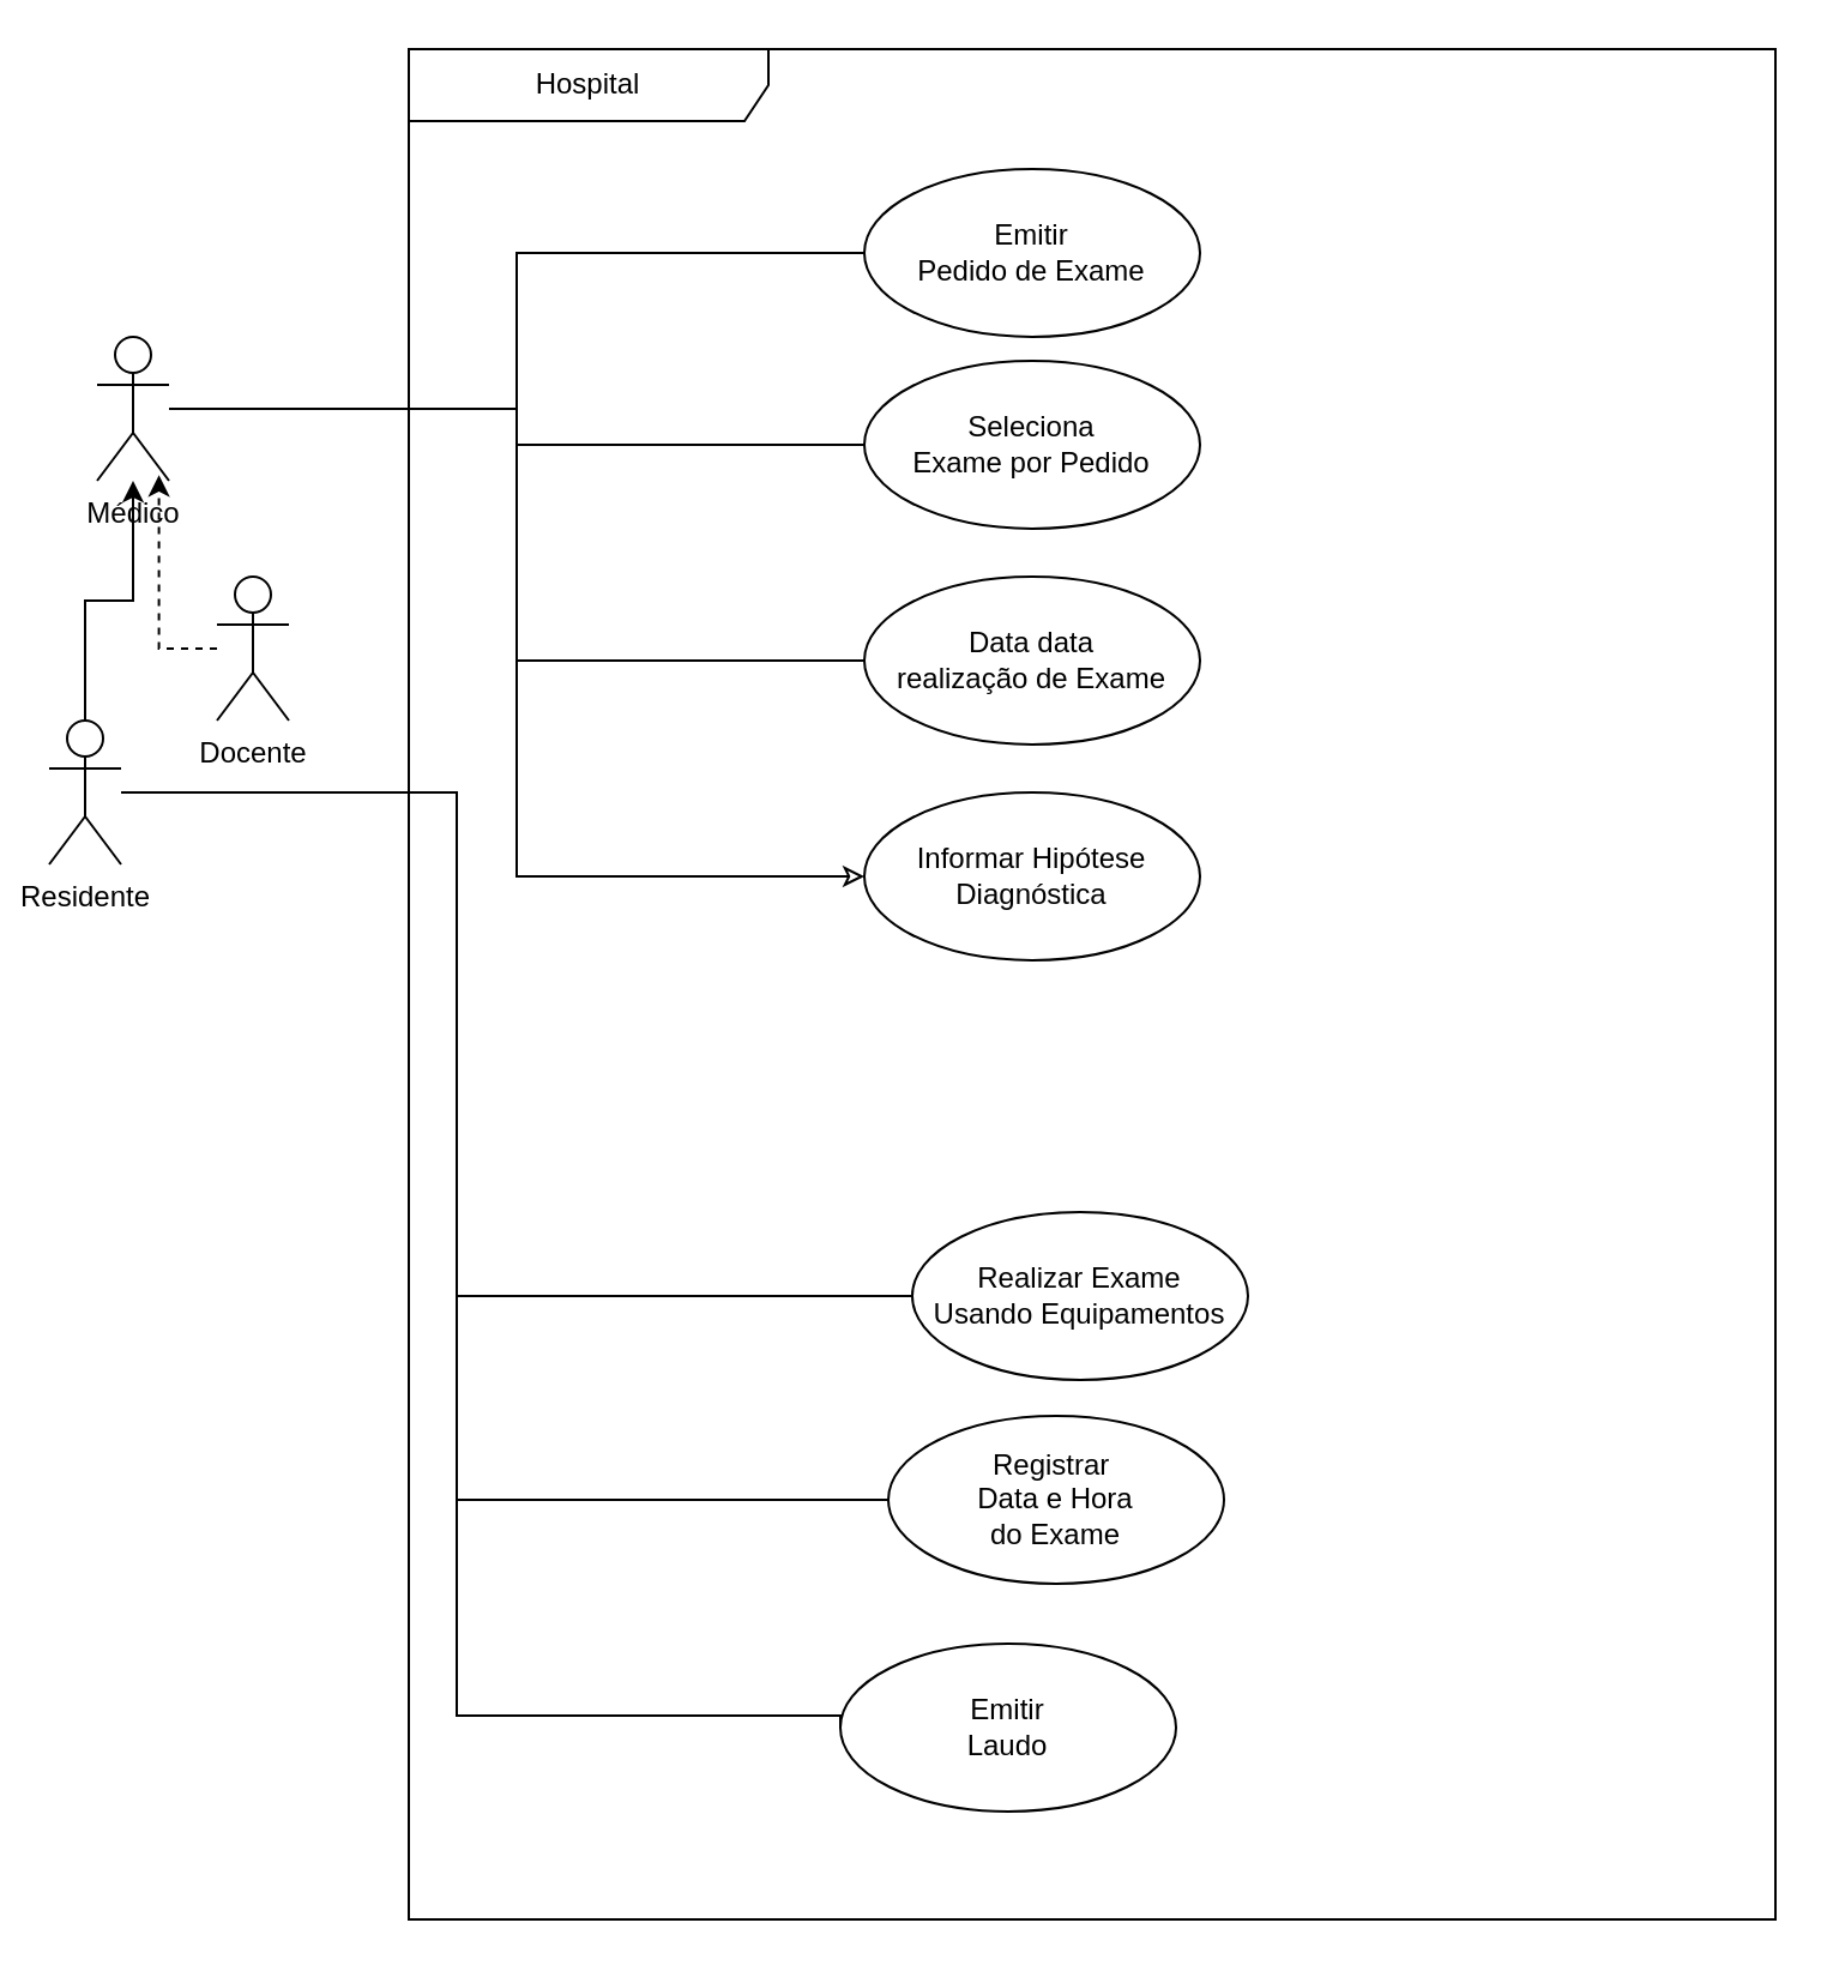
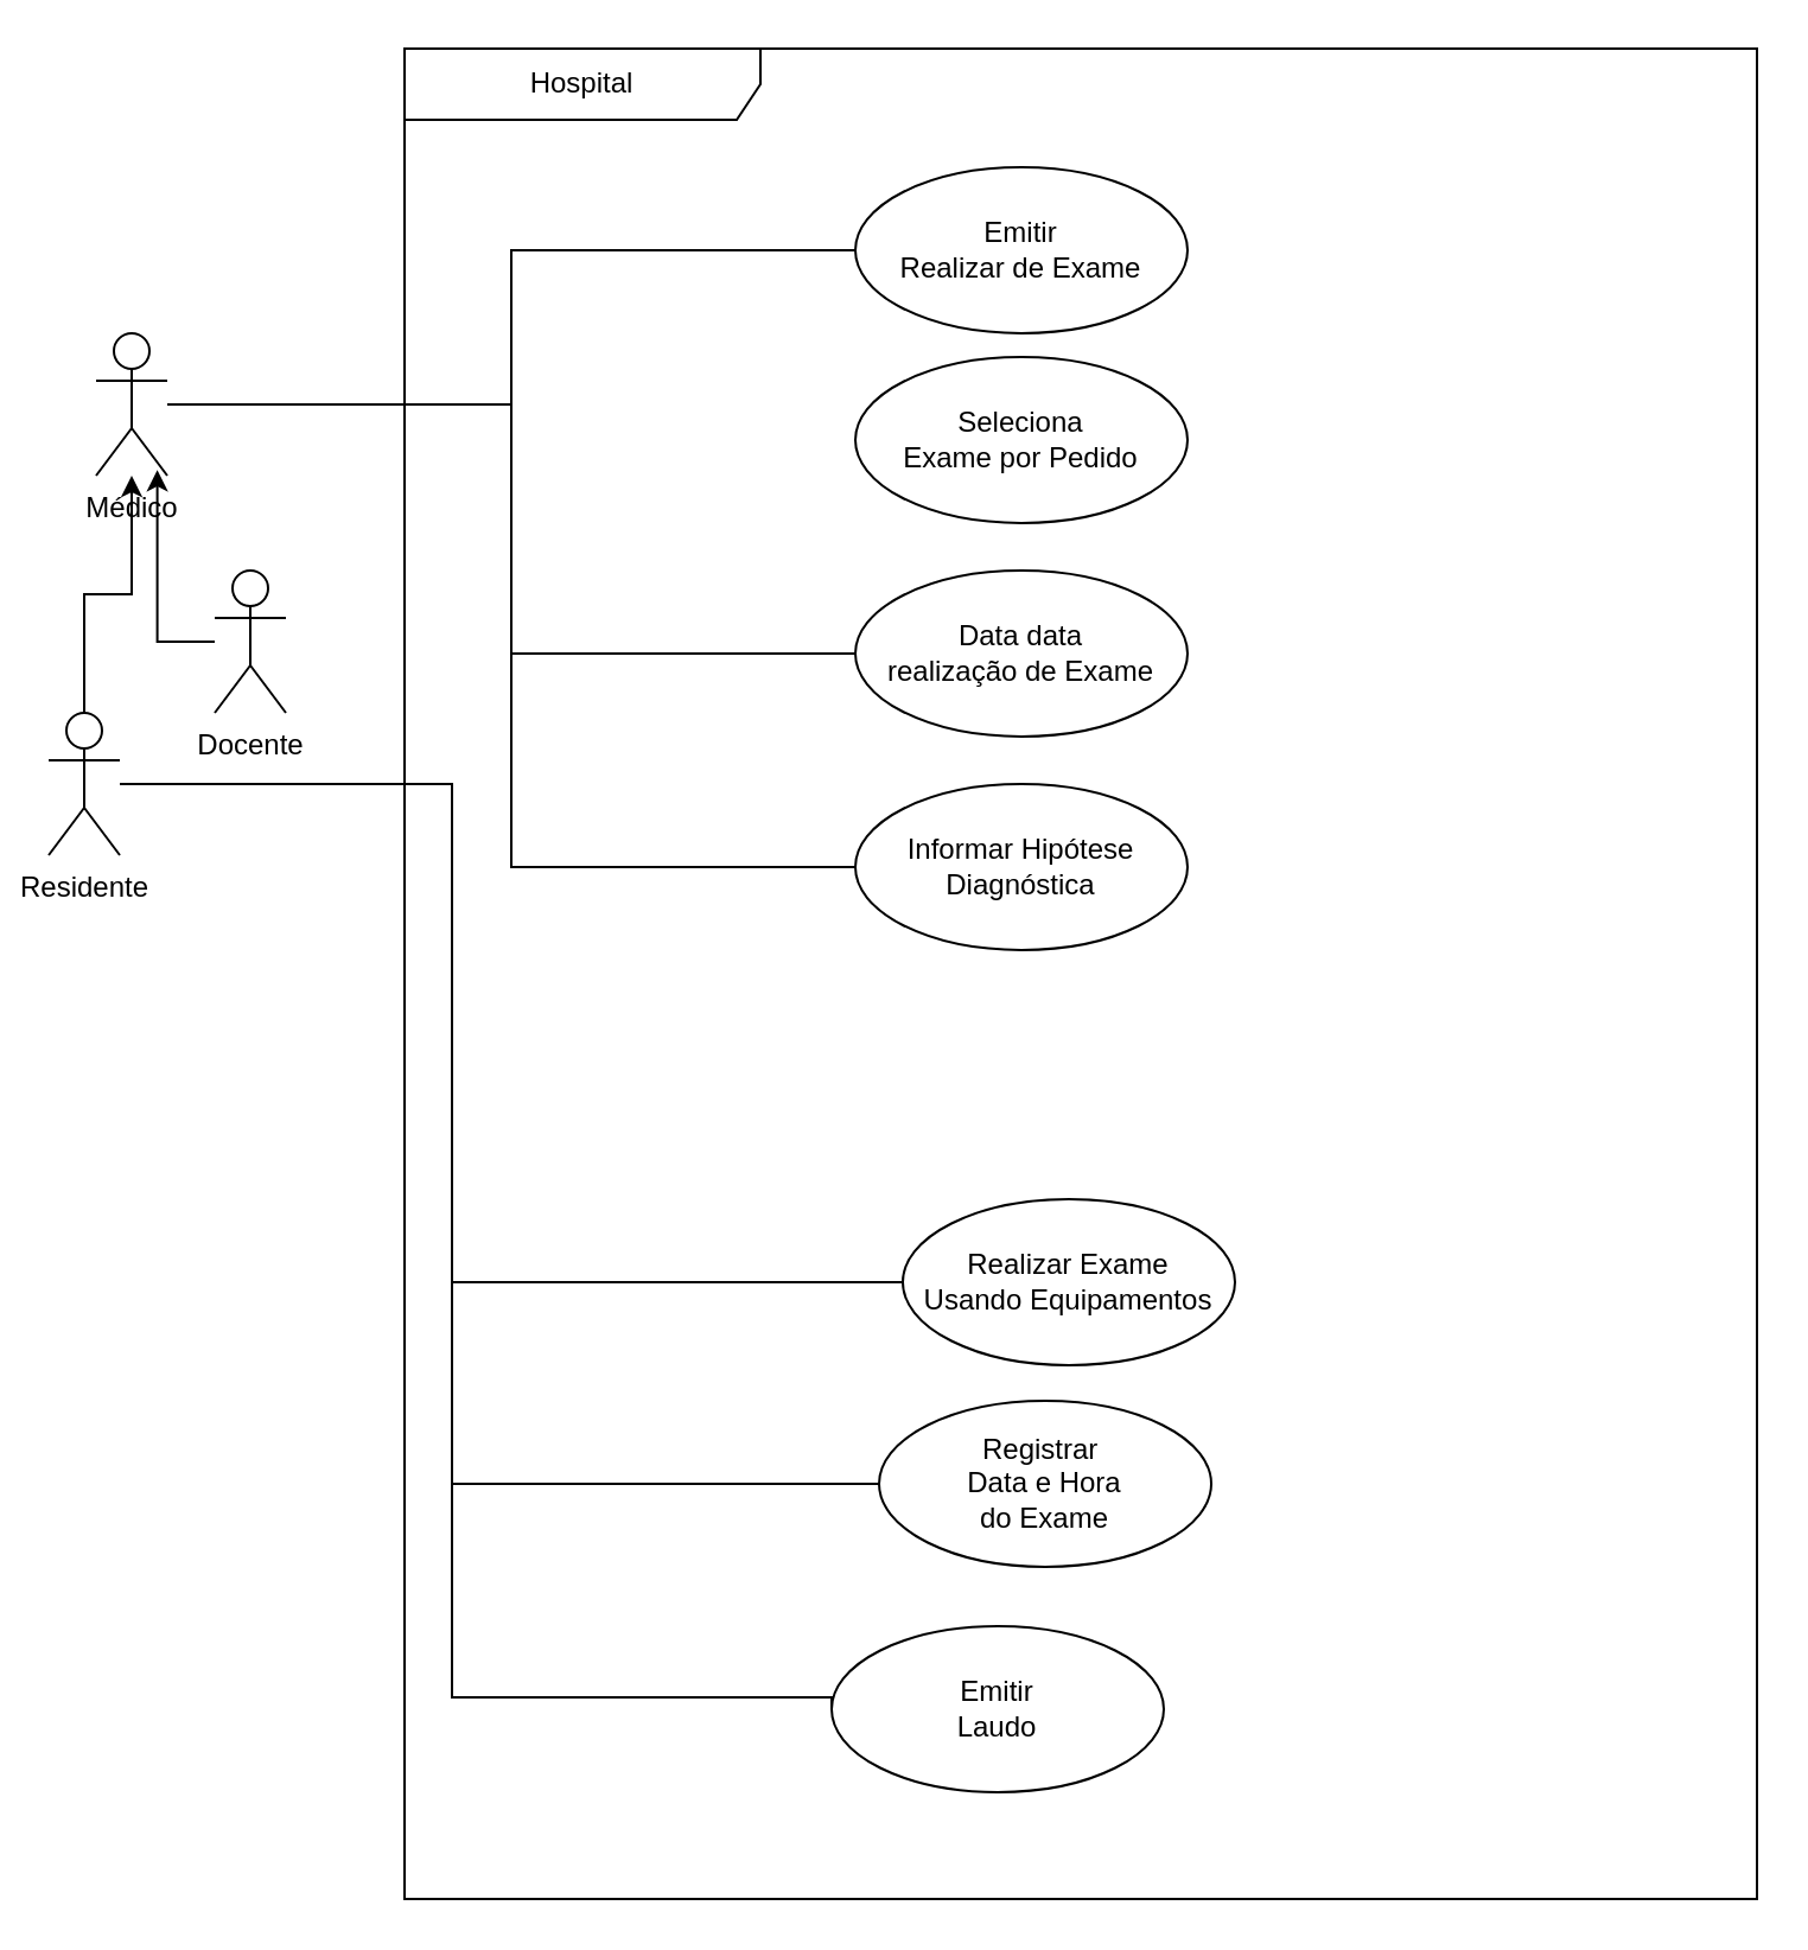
- <mxCell id="15" value="Emitir&lt;div&gt;Pedido de Exame&lt;/div&gt;" style="ellipse;whiteSpace=wrap;html=1;" vertex="1" parent="1"><mxGeometry x="360" y="70" width="140" height="70" as="geometry" /></mxCell>
+ <mxCell id="15" value="Emitir&lt;div&gt;Realizar de Exame&lt;/div&gt;" style="ellipse;whiteSpace=wrap;html=1;" vertex="1" parent="1"><mxGeometry x="360" y="70" width="140" height="70" as="geometry" /></mxCell>
- <mxCell id="4" style="edgeStyle=orthogonalEdgeStyle;rounded=0;orthogonalLoop=1;jettySize=auto;html=1;endArrow=none;endFill=0;" edge="1" parent="1" source="7" target="16"><mxGeometry relative="1" as="geometry" /></mxCell>
- <mxCell id="14" style="edgeStyle=orthogonalEdgeStyle;rounded=0;orthogonalLoop=1;jettySize=auto;html=1;entryX=0.86;entryY=0.96;entryDx=0;entryDy=0;entryPerimeter=0;dashed=1;" edge="1" parent="1" source="13" target="7"><mxGeometry relative="1" as="geometry" /></mxCell>
+ <mxCell id="14" style="edgeStyle=orthogonalEdgeStyle;rounded=0;orthogonalLoop=1;jettySize=auto;html=1;entryX=0.86;entryY=0.96;entryDx=0;entryDy=0;entryPerimeter=0;" edge="1" parent="1" source="13" target="7"><mxGeometry relative="1" as="geometry" /></mxCell>
- <mxCell id="6" style="edgeStyle=orthogonalEdgeStyle;rounded=0;orthogonalLoop=1;jettySize=auto;html=1;entryX=0;entryY=0.5;entryDx=0;entryDy=0;endArrow=classic;endFill=0;" edge="1" parent="1" source="7" target="18"><mxGeometry relative="1" as="geometry" /></mxCell>
+ <mxCell id="6" style="edgeStyle=orthogonalEdgeStyle;rounded=0;orthogonalLoop=1;jettySize=auto;html=1;entryX=0;entryY=0.5;entryDx=0;entryDy=0;endArrow=none;endFill=0;" edge="1" parent="1" source="7" target="18"><mxGeometry relative="1" as="geometry" /></mxCell>
